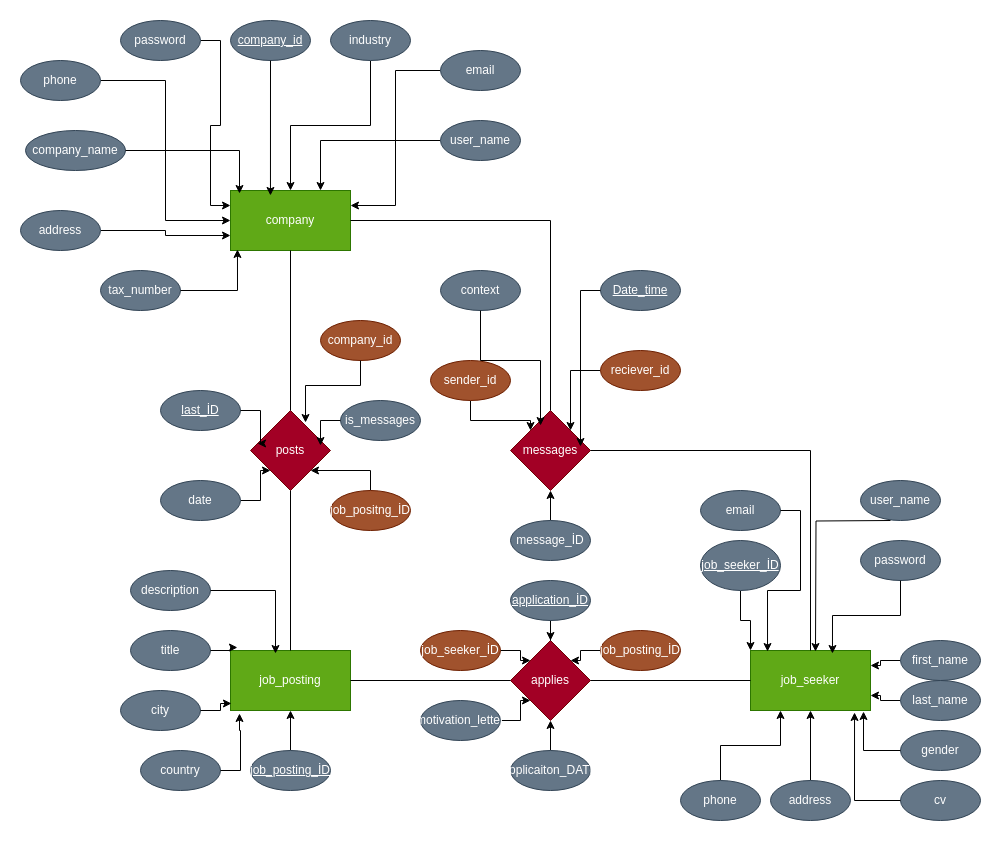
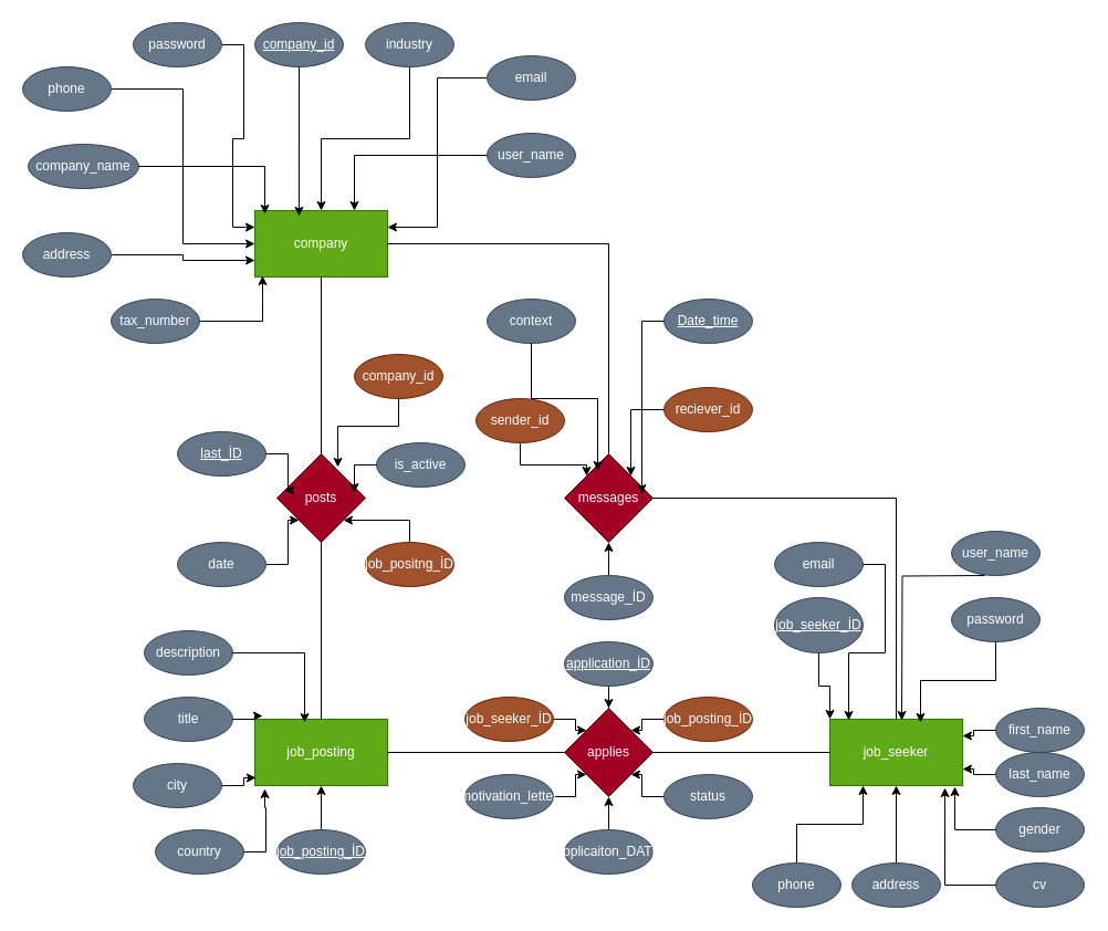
- <mxCell id="72" value="is_messages" style="ellipse;whiteSpace=wrap;html=1;fillColor=#647687;fontColor=#ffffff;strokeColor=#314354;" parent="1" vertex="1"><mxGeometry x="340" y="400" width="80" height="40" as="geometry" /></mxCell>
+ <mxCell id="72" value="is_active" style="ellipse;whiteSpace=wrap;html=1;fillColor=#647687;fontColor=#ffffff;strokeColor=#314354;" parent="1" vertex="1"><mxGeometry x="340" y="400" width="80" height="40" as="geometry" /></mxCell>
- <mxCell id="77" value="date" style="ellipse;whiteSpace=wrap;html=1;fillColor=#647687;fontColor=#ffffff;strokeColor=#314354;" parent="1" vertex="1"><mxGeometry x="160" y="480" width="80" height="40" as="geometry" /></mxCell>
+ <mxCell id="77" value="date" style="ellipse;whiteSpace=wrap;html=1;fillColor=#647687;fontColor=#ffffff;strokeColor=#314354;" parent="1" vertex="1"><mxGeometry x="160" y="490" width="80" height="40" as="geometry" /></mxCell>
+ <mxCell id="90" style="edgeStyle=orthogonalEdgeStyle;rounded=0;orthogonalLoop=1;jettySize=auto;html=1;entryX=1;entryY=1;entryDx=0;entryDy=0;" parent="1" source="91" target="6" edge="1"><mxGeometry relative="1" as="geometry" /></mxCell>
+ <mxCell id="91" value="status" style="ellipse;whiteSpace=wrap;html=1;fillColor=#647687;fontColor=#ffffff;strokeColor=#314354;" parent="1" vertex="1"><mxGeometry x="600" y="700" width="80" height="40" as="geometry" /></mxCell>
